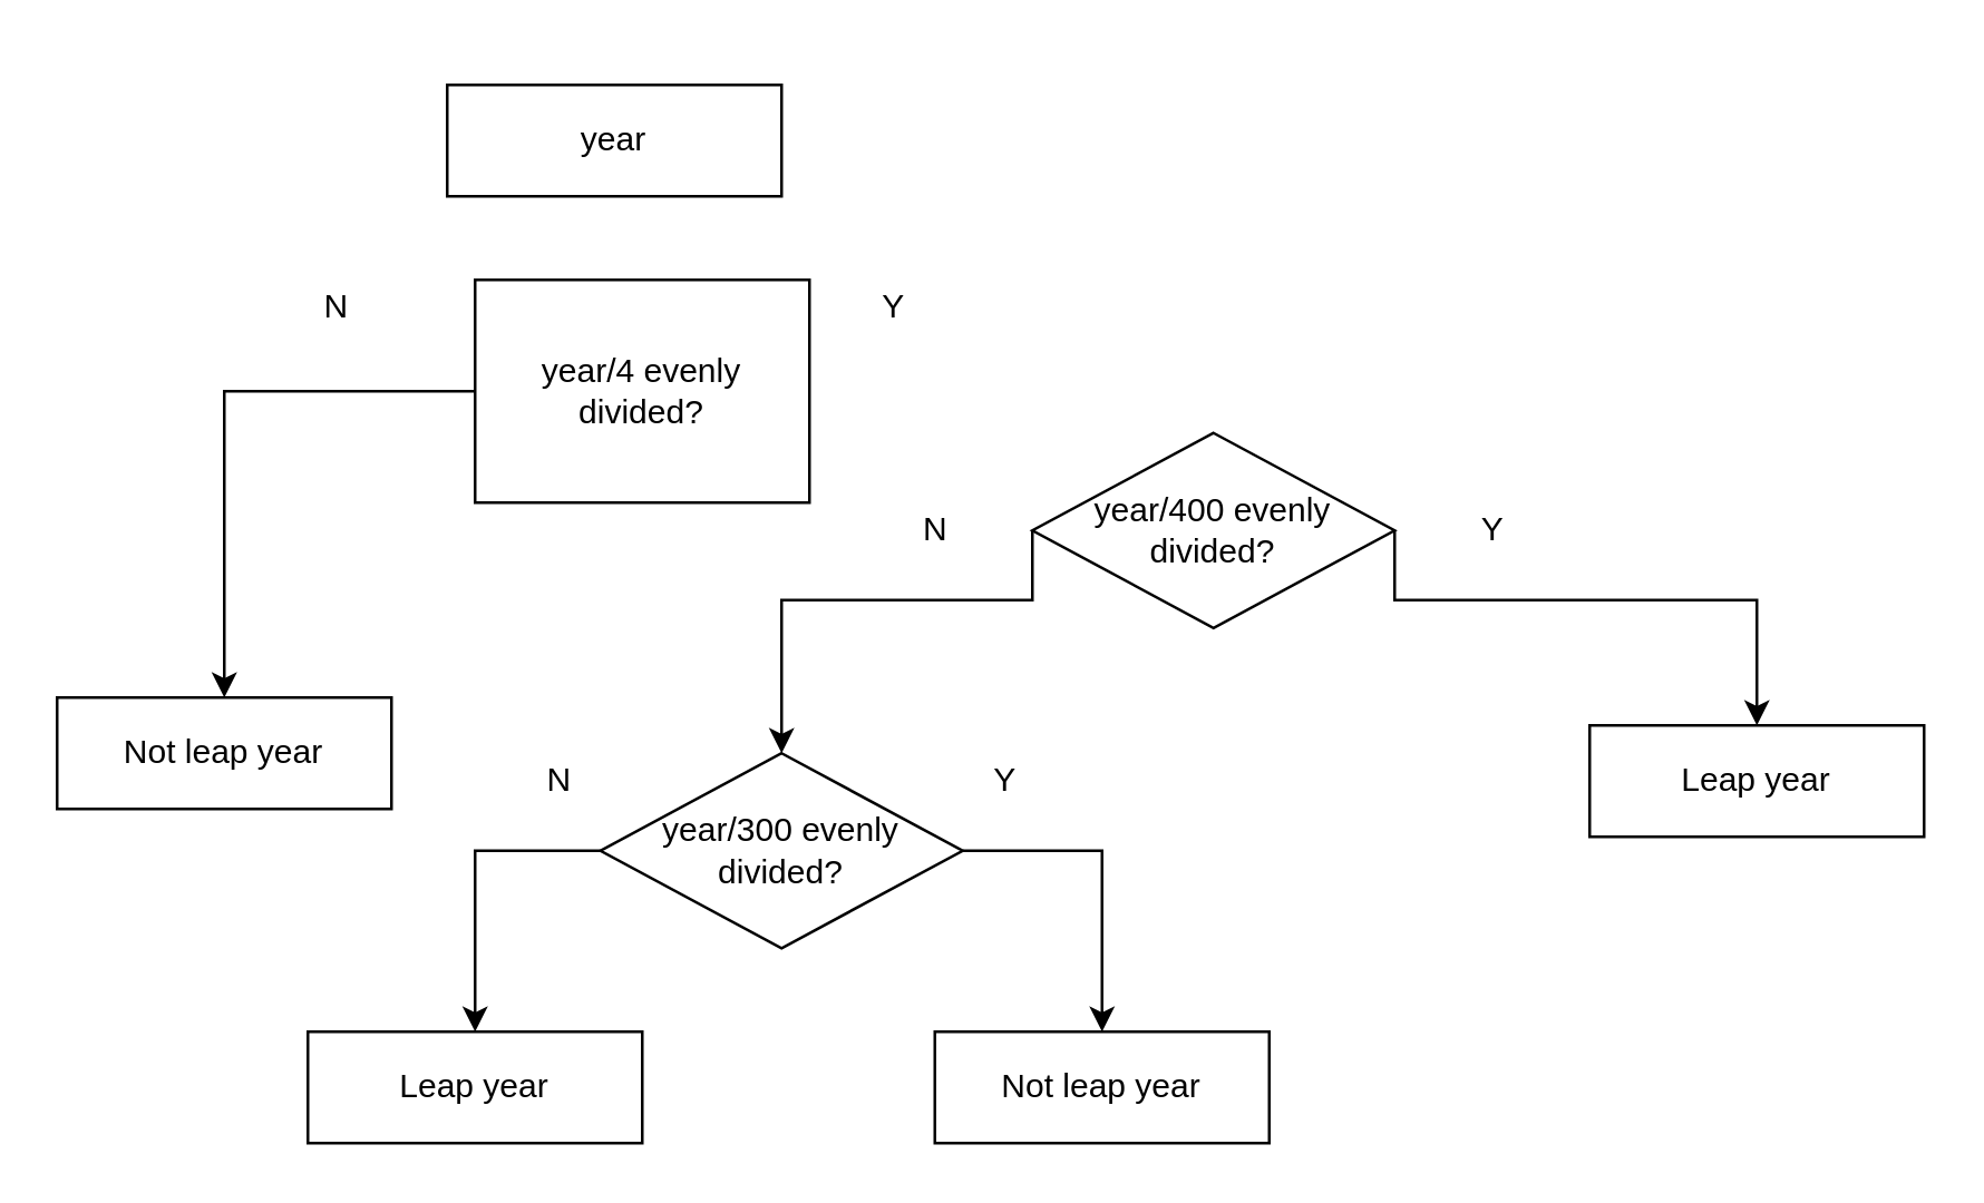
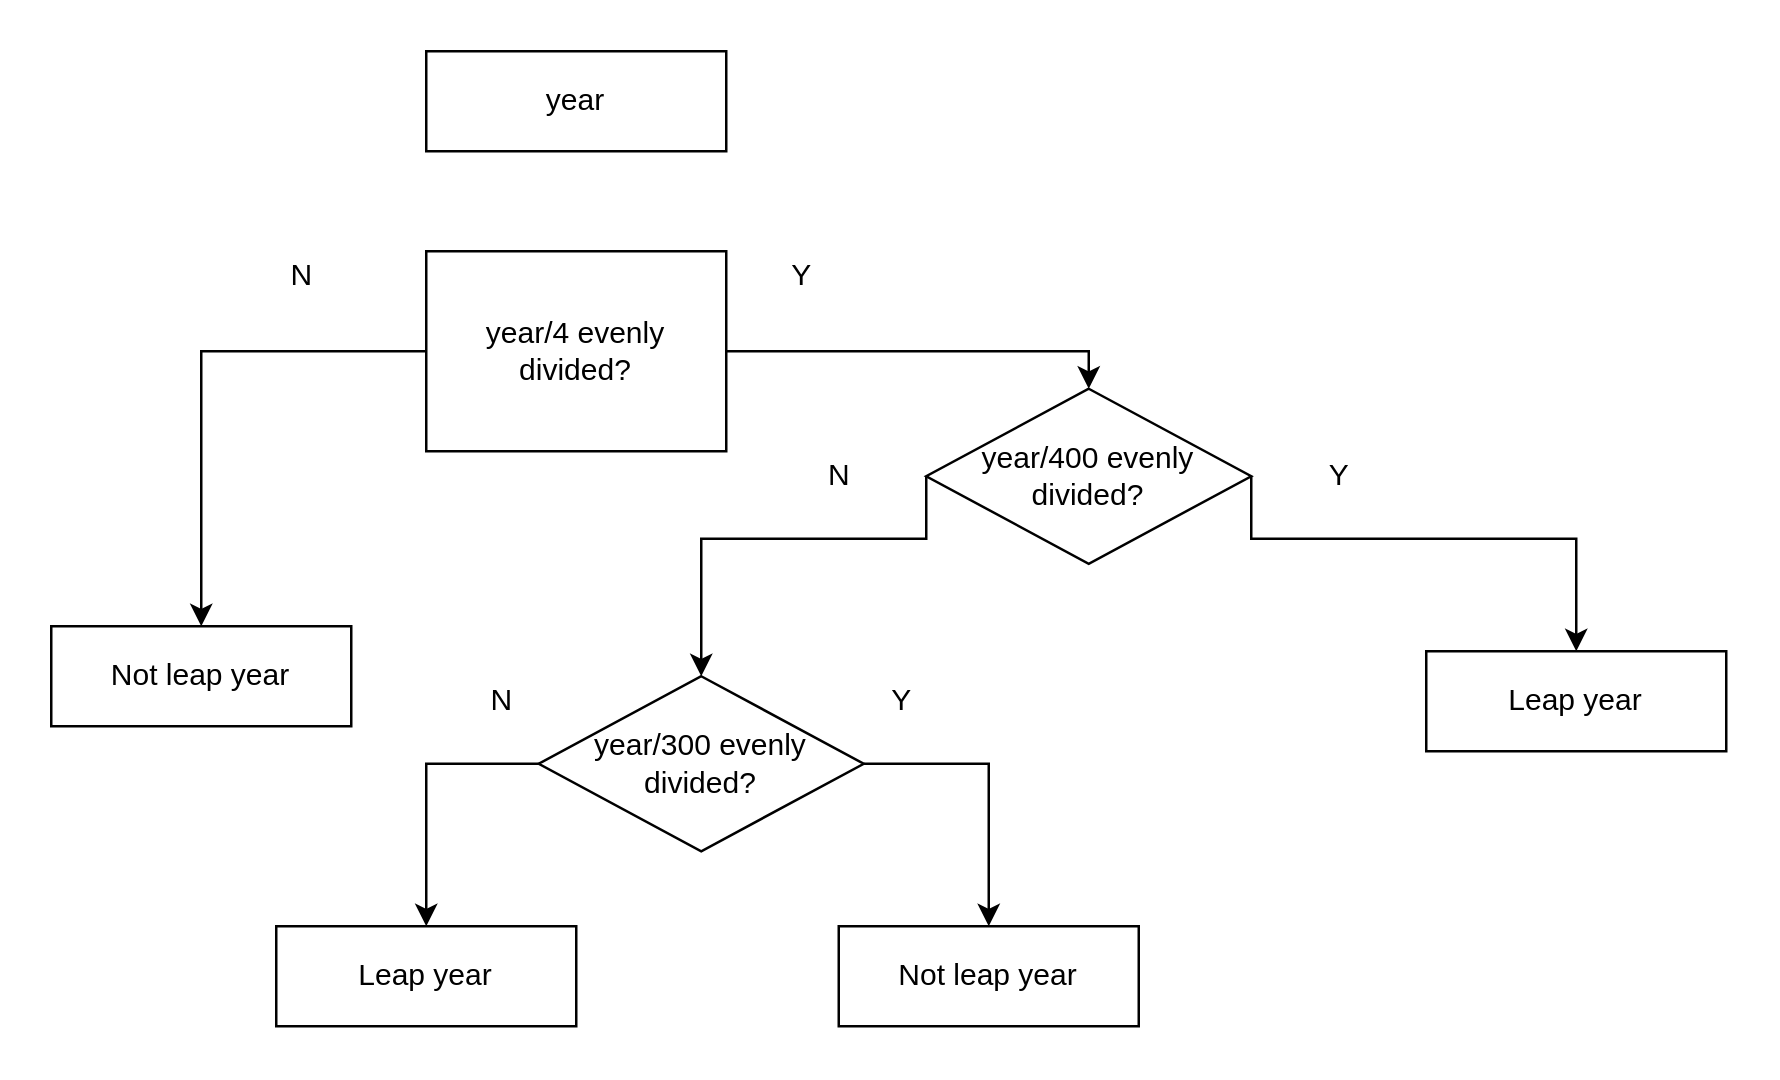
- <mxCell id="2" value="year" style="rounded=0;whiteSpace=wrap;html=1;" vertex="1" parent="1"><mxGeometry x="160" y="30" width="120" height="40" as="geometry" /></mxCell>
+ <mxCell id="2" value="year" style="rounded=0;whiteSpace=wrap;html=1;" vertex="1" parent="1"><mxGeometry x="170" y="20" width="120" height="40" as="geometry" /></mxCell>
+ <mxCell id="9" value="" style="edgeStyle=elbowEdgeStyle;elbow=vertical;endArrow=classic;html=1;rounded=0;exitX=1;exitY=0.5;exitDx=0;exitDy=0;entryX=0.5;entryY=0;entryDx=0;entryDy=0;" edge="1" parent="1" source="3" target="8"><mxGeometry width="50" height="50" relative="1" as="geometry"><mxPoint x="180" y="150" as="sourcePoint" /><mxPoint x="90" y="260" as="targetPoint" /><Array as="points"><mxPoint x="390" y="140" /></Array></mxGeometry></mxCell>
